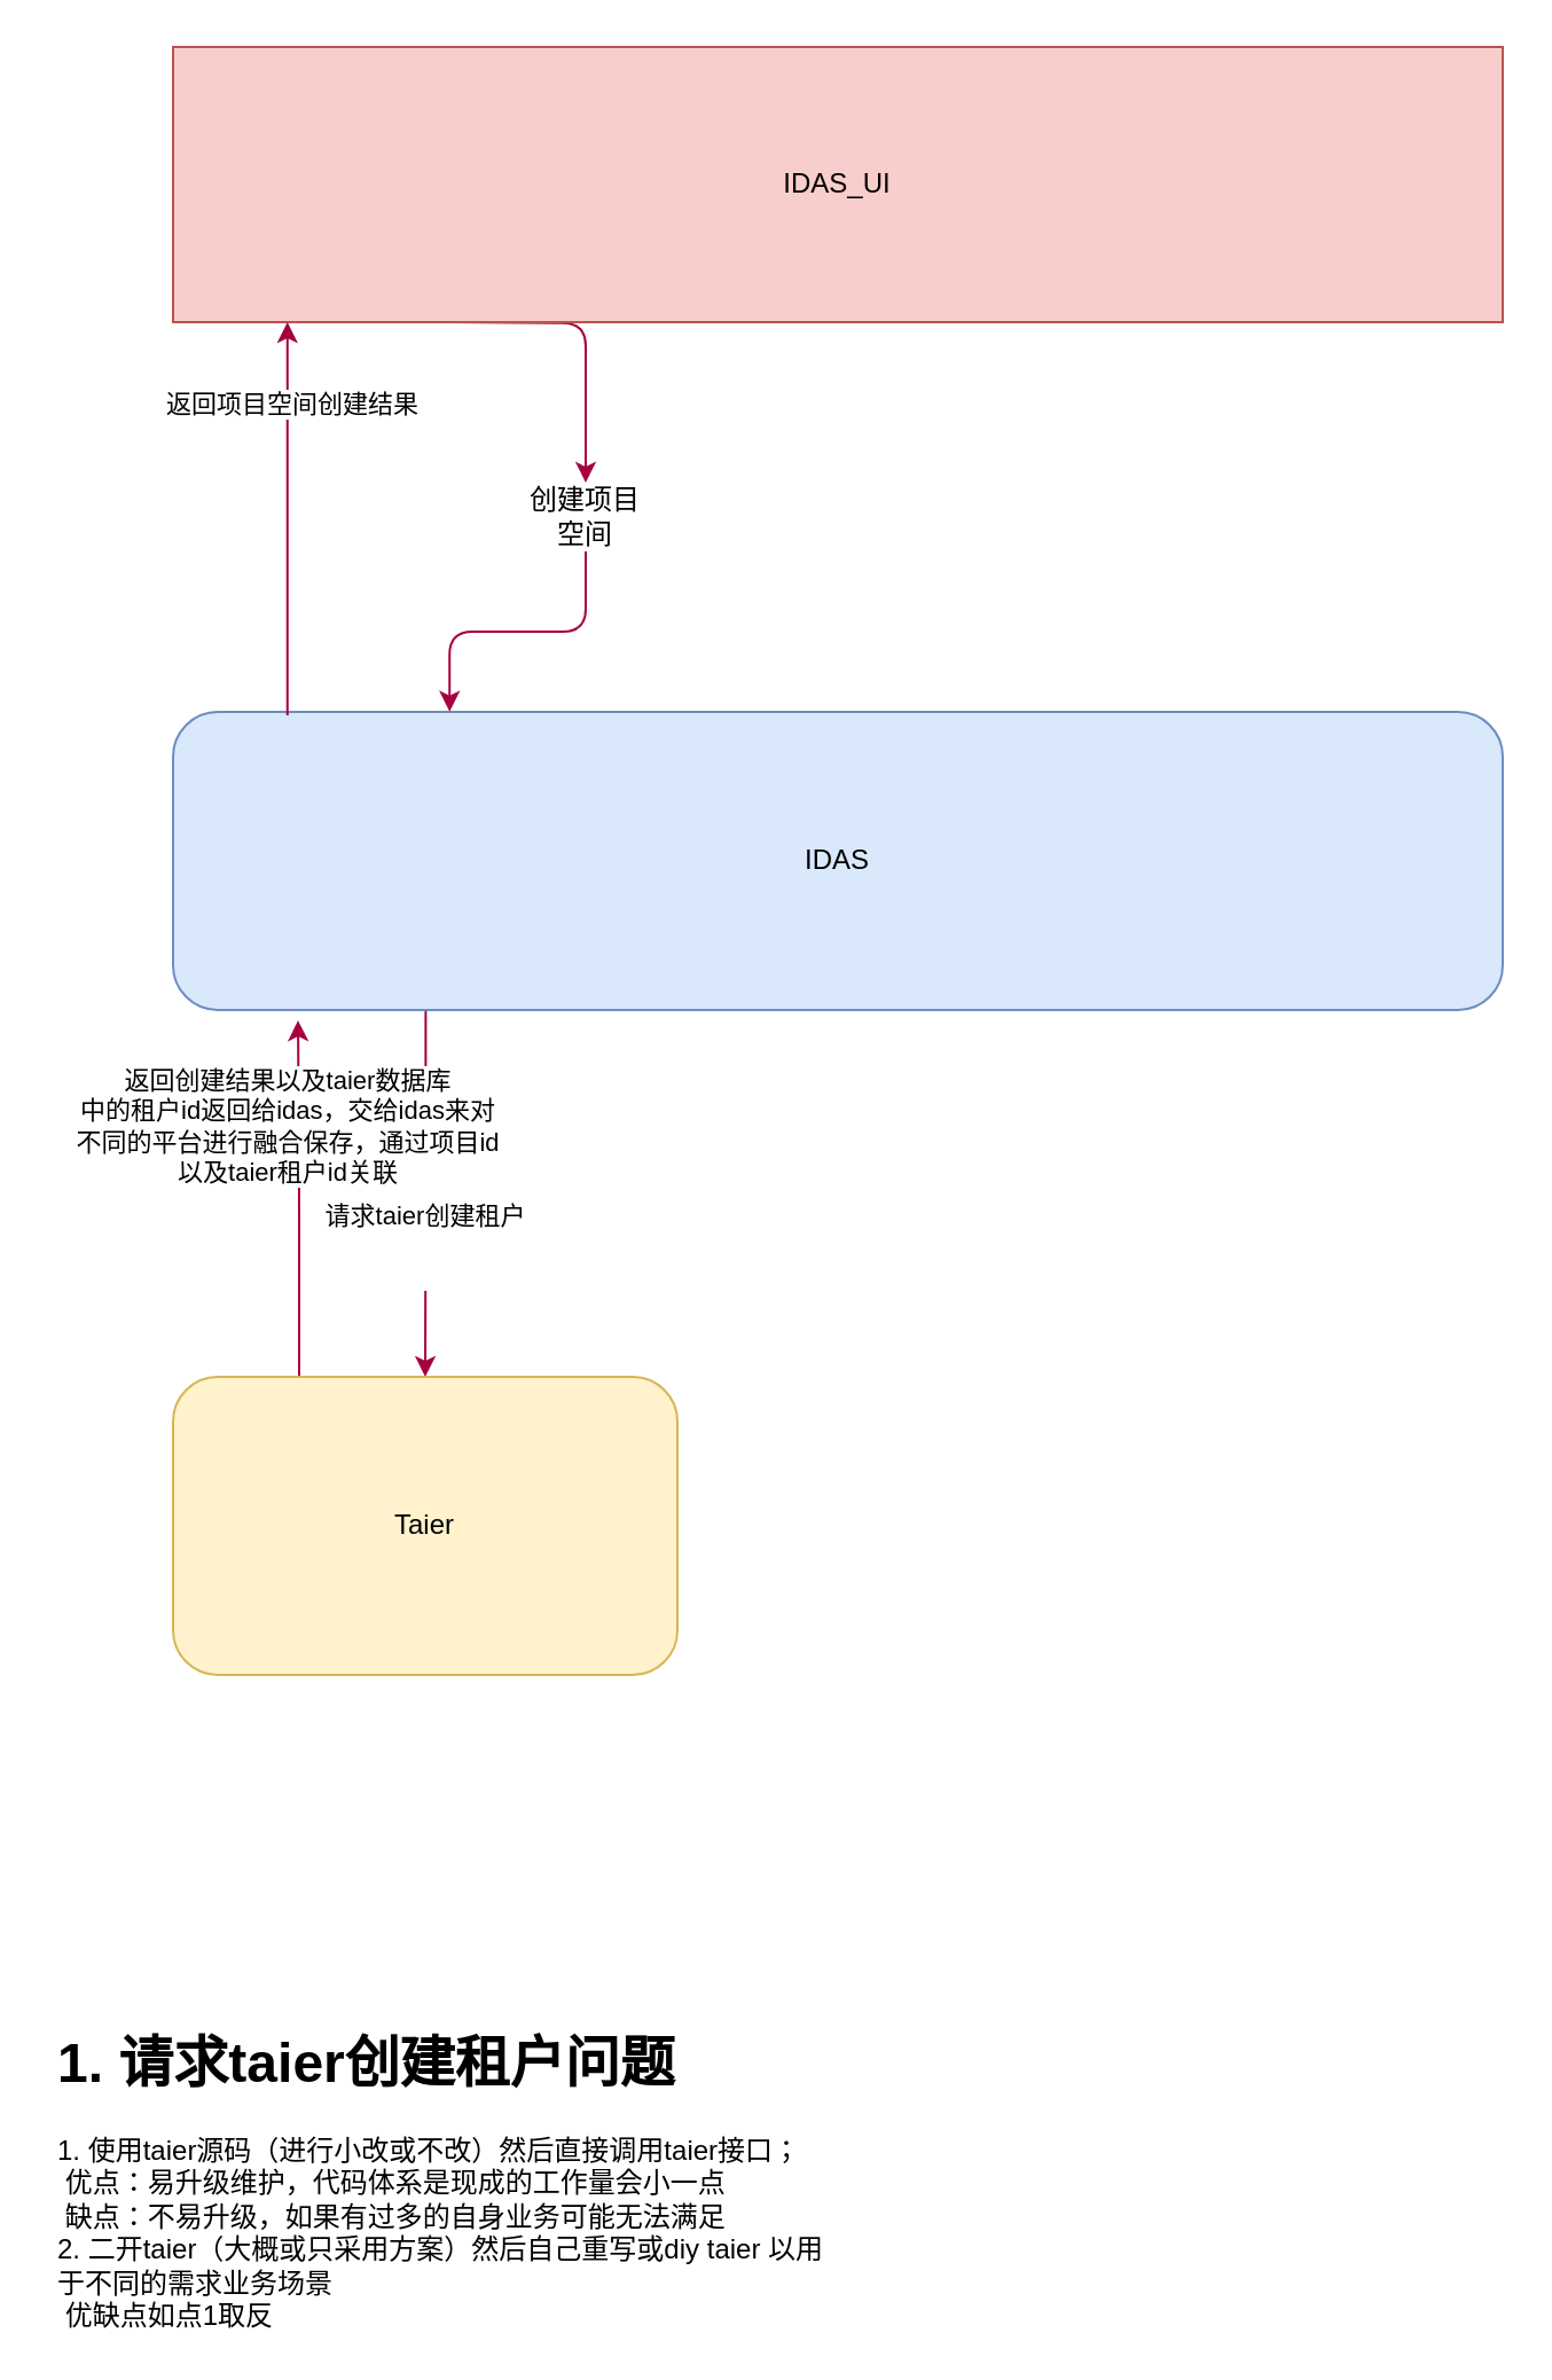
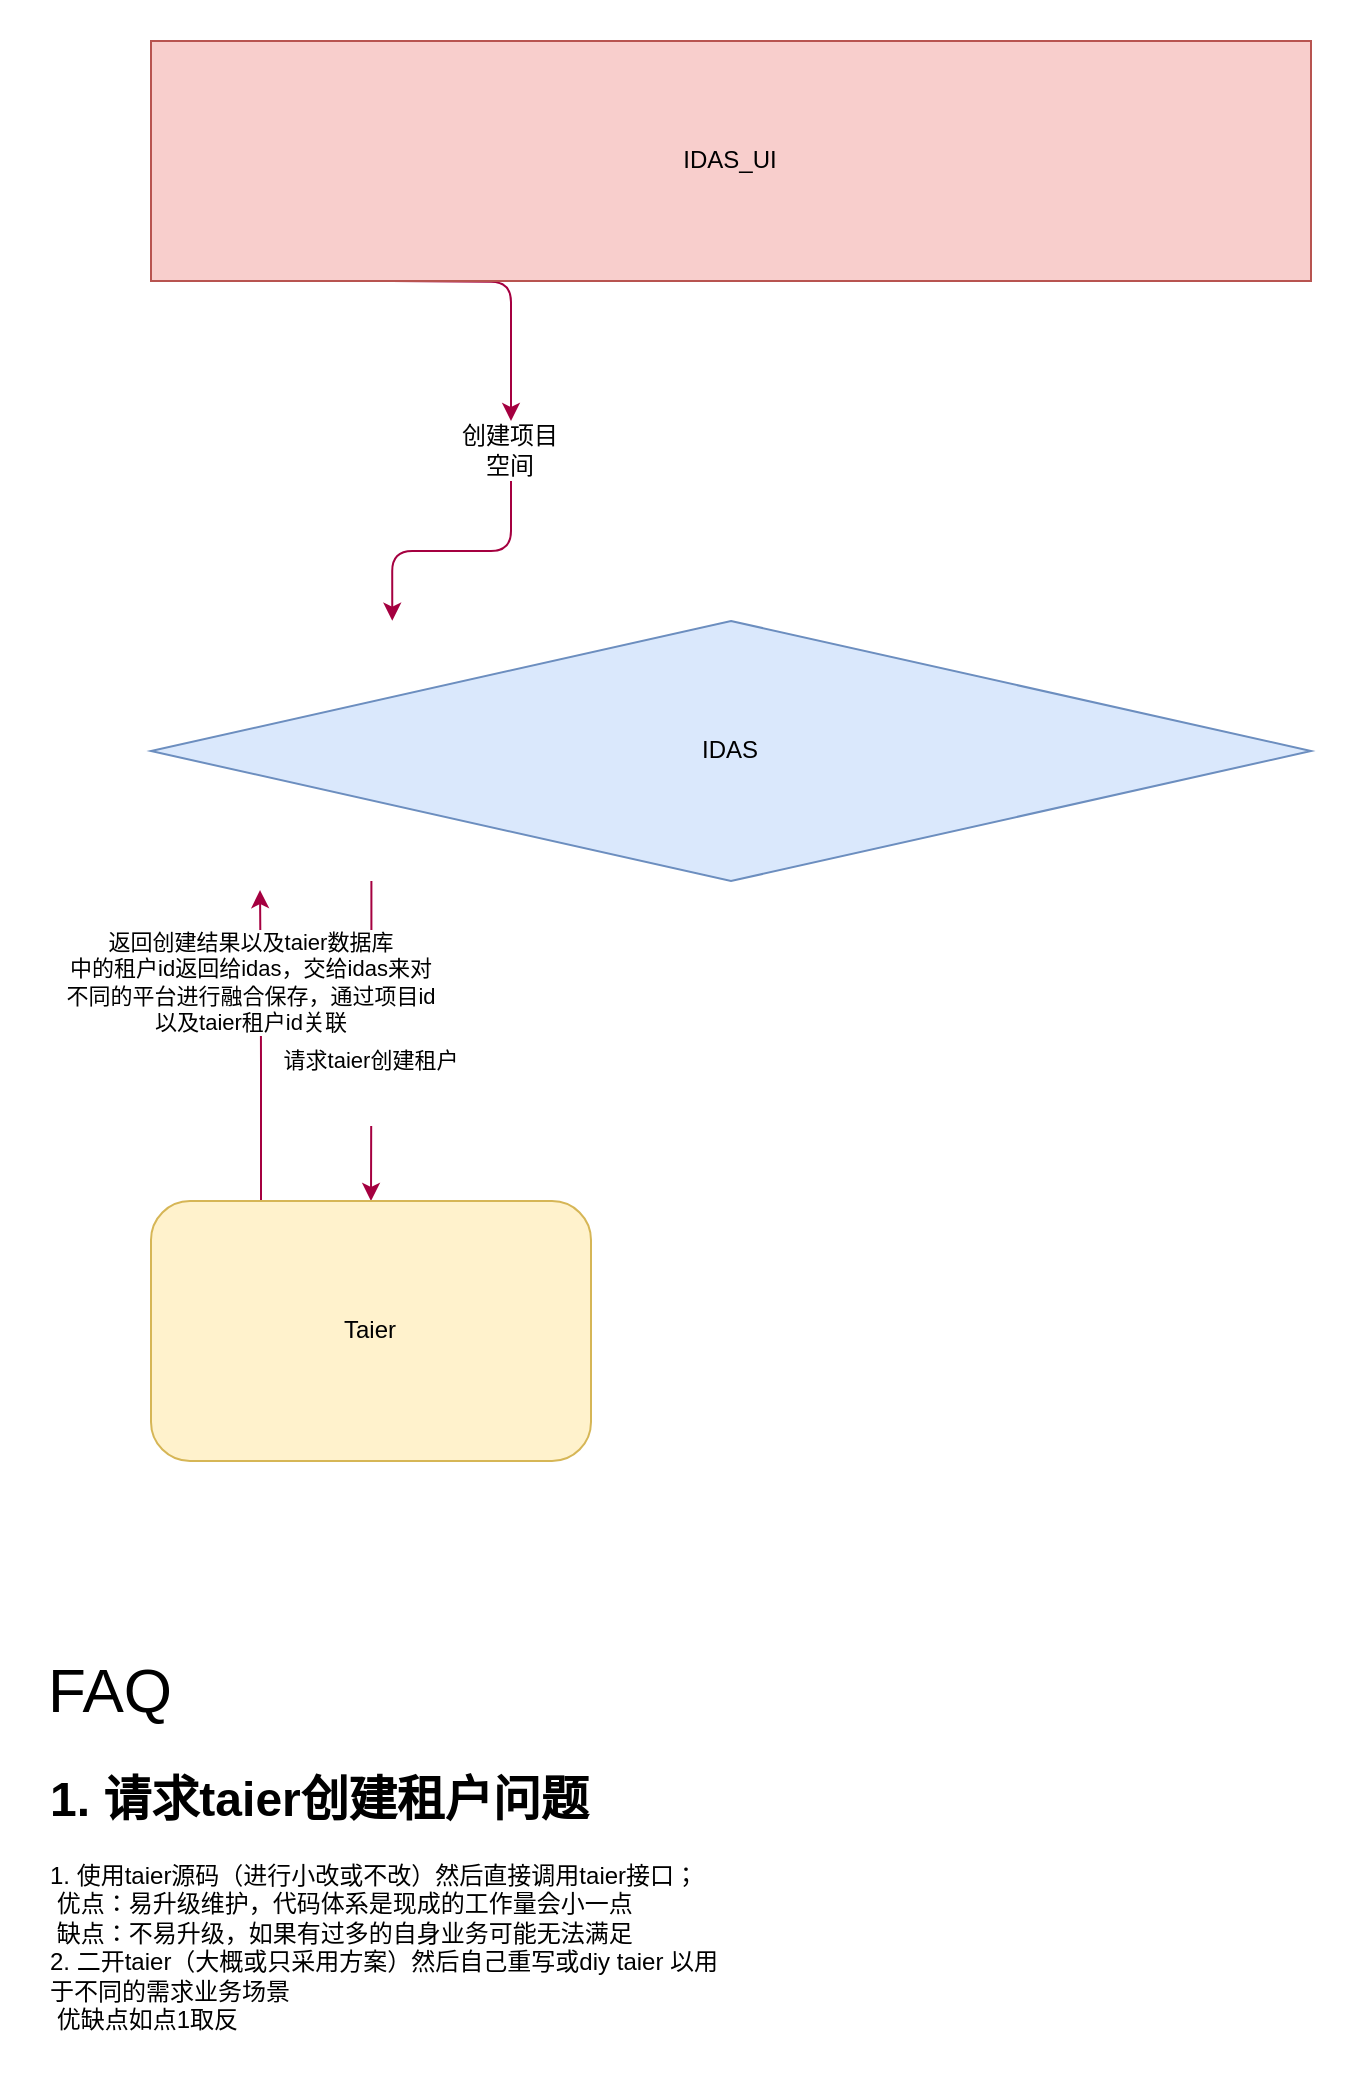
- <mxCell id="11" value="" style="endArrow=classic;html=1;rounded=1;sketch=0;curved=0;exitX=0.086;exitY=0.012;exitDx=0;exitDy=0;exitPerimeter=0;entryX=0.086;entryY=1;entryDx=0;entryDy=0;entryPerimeter=0;fillColor=#d80073;strokeColor=#A50040;" edge="1" parent="1" source="5" target="3"><mxGeometry width="50" height="50" relative="1" as="geometry"><mxPoint x="-25" y="250" as="sourcePoint" /><mxPoint x="25" y="200" as="targetPoint" /></mxGeometry></mxCell>
- <mxCell id="12" value="返回项目空间创建结果" style="edgeLabel;html=1;align=center;verticalAlign=middle;resizable=0;points=[];" vertex="1" connectable="0" parent="11"><mxGeometry x="0.588" y="-2" relative="1" as="geometry"><mxPoint as="offset" /></mxGeometry></mxCell>
- <mxCell id="5" value="IDAS" style="rounded=1;whiteSpace=wrap;html=1;sketch=0;fillColor=#dae8fc;strokeColor=#6c8ebf;" vertex="1" parent="1"><mxGeometry x="75" y="310" width="580" height="130" as="geometry" /></mxCell>
+ <mxCell id="5" value="IDAS" style="rhombus;whiteSpace=wrap;html=1;sketch=0;fillColor=#dae8fc;strokeColor=#6c8ebf;" vertex="1" parent="1"><mxGeometry x="75" y="310" width="580" height="130" as="geometry" /></mxCell>
+ <mxCell id="14" value="&lt;font style=&quot;font-size: 31px&quot;&gt;FAQ&lt;/font&gt;" style="text;html=1;strokeColor=none;fillColor=none;align=center;verticalAlign=middle;whiteSpace=wrap;rounded=0;sketch=0;" vertex="1" parent="1"><mxGeometry x="25" y="830" width="60" height="30" as="geometry" /></mxCell>
